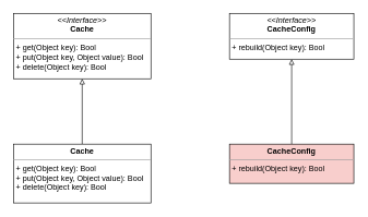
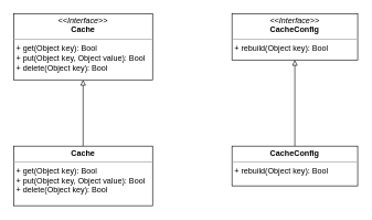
- <mxCell id="7" value="&lt;p style=&quot;margin: 0px ; margin-top: 4px ; text-align: center&quot;&gt;&lt;b&gt;CacheConfig&lt;/b&gt;&lt;/p&gt;&lt;hr size=&quot;1&quot;&gt;&lt;p style=&quot;margin: 0px 0px 0px 4px&quot;&gt;+ rebuild(Object key): Bool&lt;br&gt;&lt;br&gt;&lt;/p&gt;" style="verticalAlign=top;align=left;overflow=fill;fontSize=12;fontFamily=Helvetica;html=1;fillColor=#f8cecc;" vertex="1" parent="1"><mxGeometry x="350" y="220" width="190" height="60" as="geometry" /></mxCell>
+ <mxCell id="7" value="&lt;p style=&quot;margin: 0px ; margin-top: 4px ; text-align: center&quot;&gt;&lt;b&gt;CacheConfig&lt;/b&gt;&lt;/p&gt;&lt;hr size=&quot;1&quot;&gt;&lt;p style=&quot;margin: 0px 0px 0px 4px&quot;&gt;+ rebuild(Object key): Bool&lt;br&gt;&lt;br&gt;&lt;/p&gt;" style="verticalAlign=top;align=left;overflow=fill;fontSize=12;fontFamily=Helvetica;html=1;" vertex="1" parent="1"><mxGeometry x="350" y="220" width="190" height="60" as="geometry" /></mxCell>
